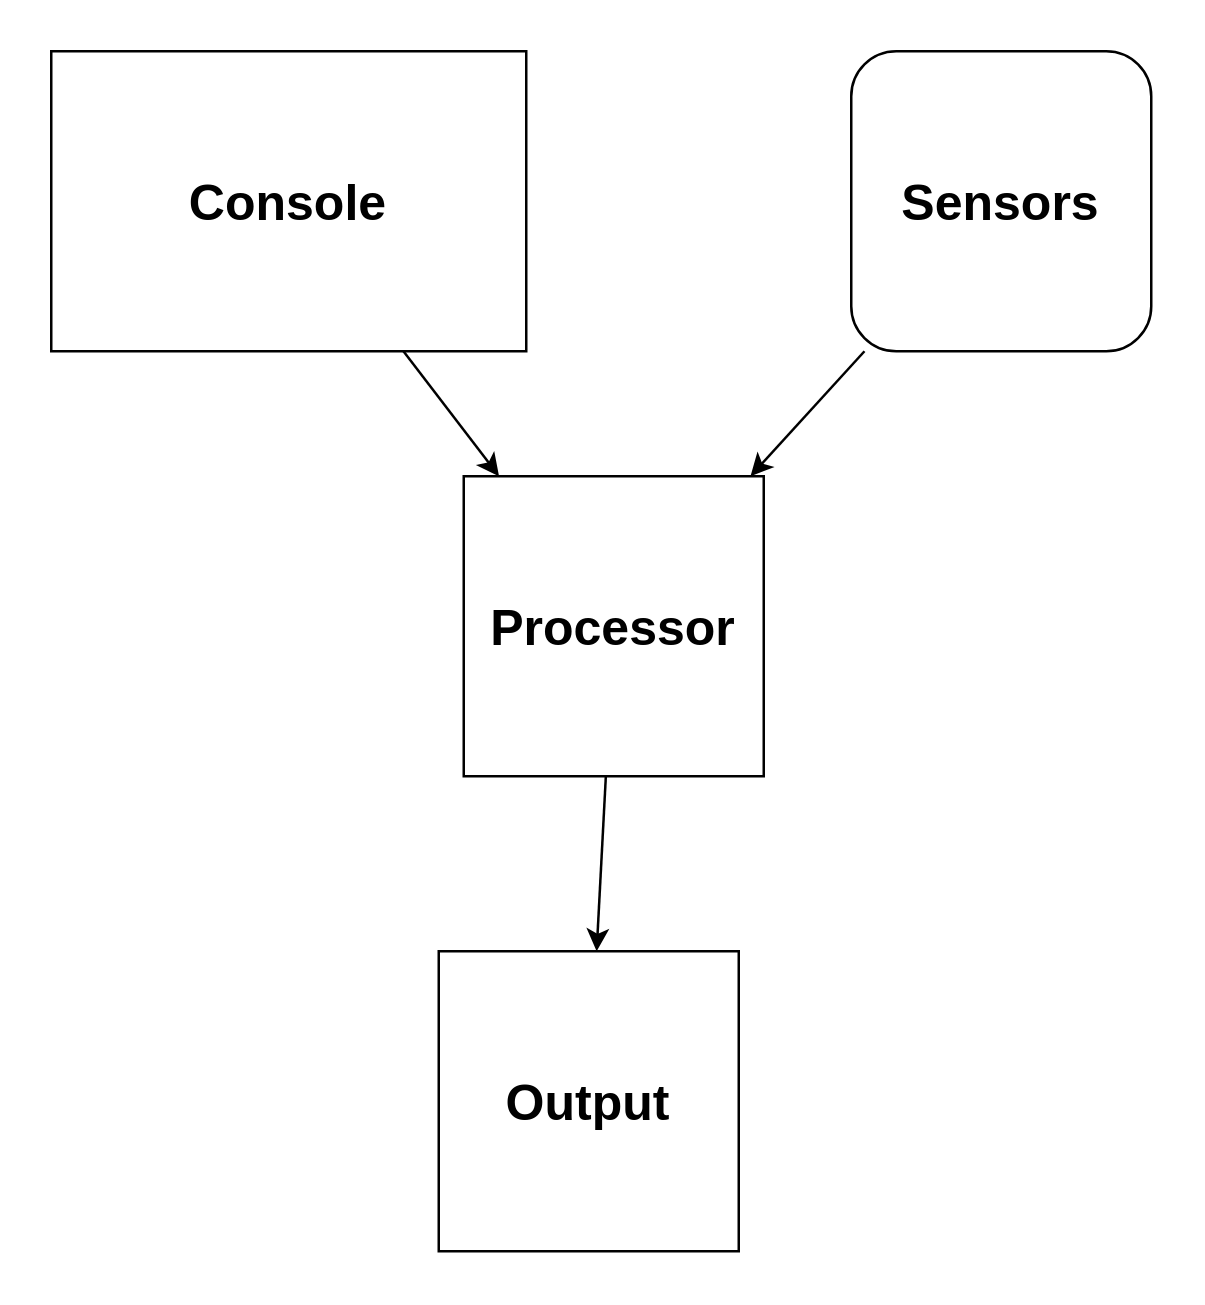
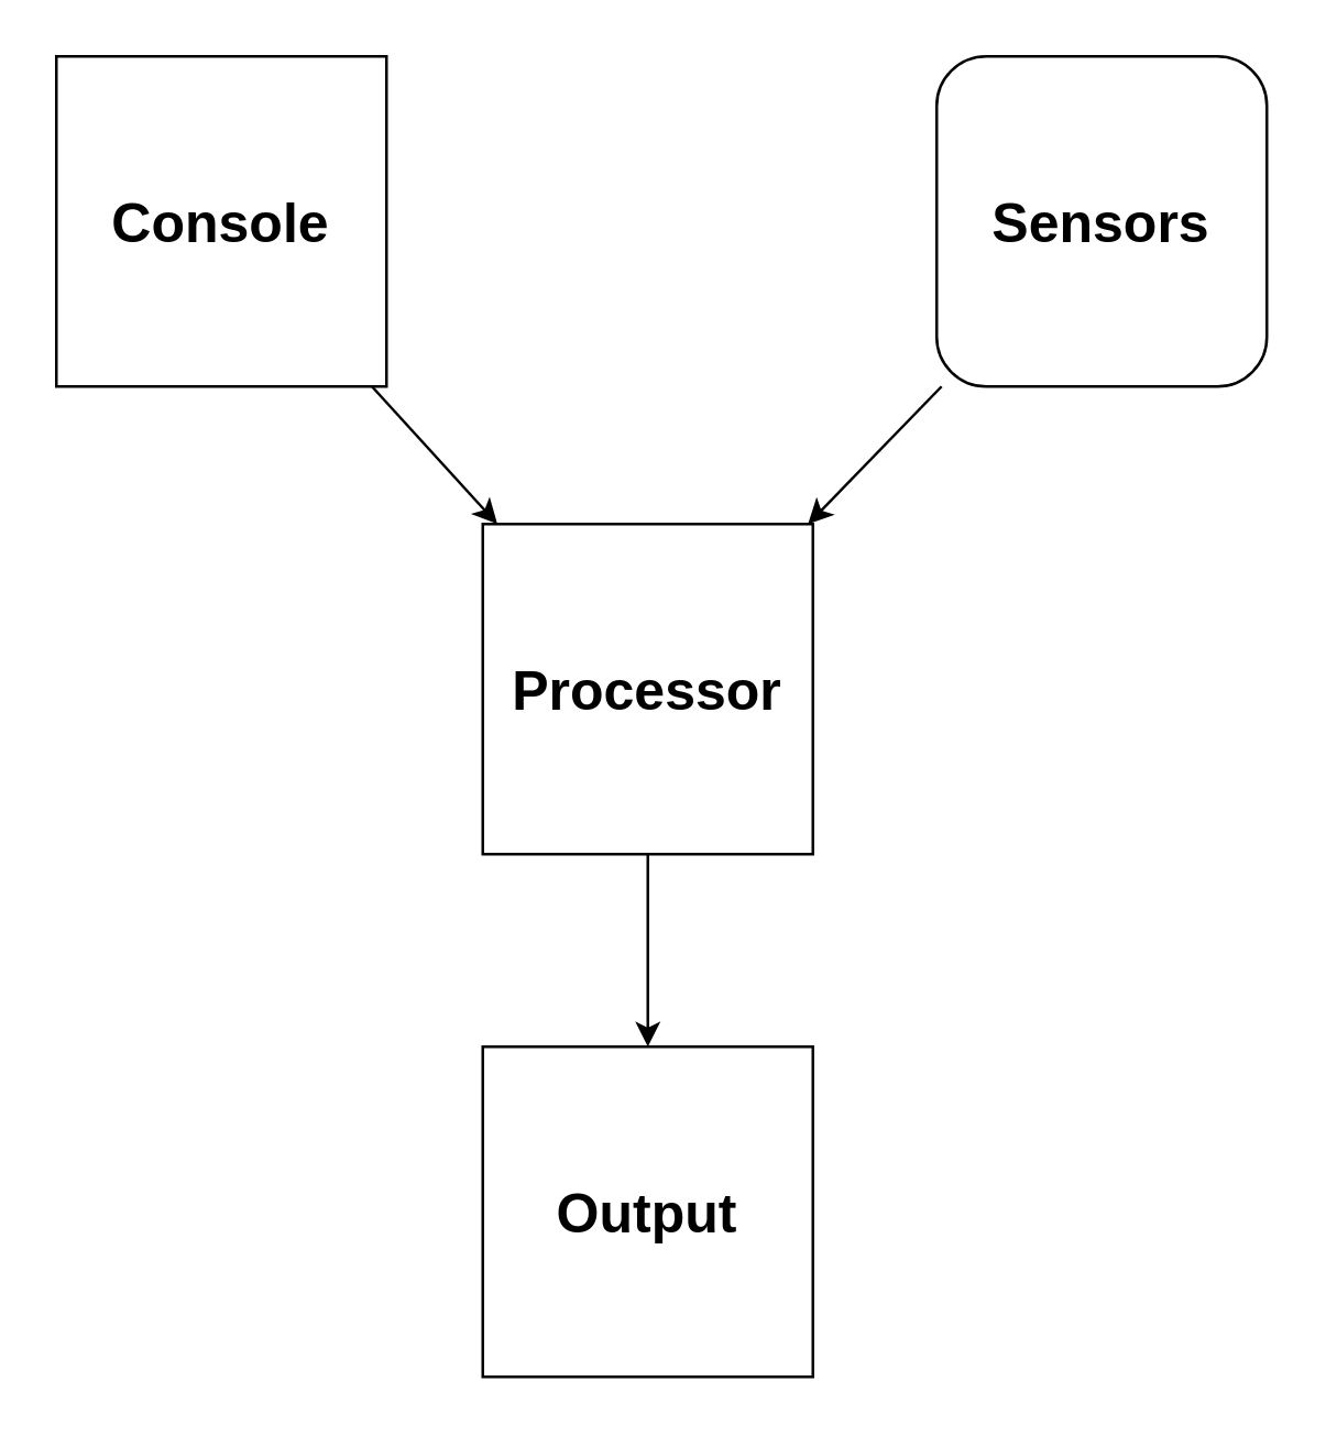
- <mxCell id="5" value="&lt;font style=&quot;font-size: 20px&quot;&gt;&lt;b&gt;Console&lt;/b&gt;&lt;/font&gt;" style="whiteSpace=wrap;html=1;aspect=fixed;" vertex="1" parent="1"><mxGeometry x="20" y="20" width="190" height="120" as="geometry" /></mxCell>
+ <mxCell id="5" value="&lt;font style=&quot;font-size: 20px&quot;&gt;&lt;b&gt;Console&lt;/b&gt;&lt;/font&gt;" style="whiteSpace=wrap;html=1;aspect=fixed;" vertex="1" parent="1"><mxGeometry x="20" y="20" width="120" height="120" as="geometry" /></mxCell>
- <mxCell id="4" value="&lt;div style=&quot;font-size: 20px&quot;&gt;&lt;font style=&quot;font-size: 20px&quot;&gt;&lt;b&gt;Processor&lt;/b&gt;&lt;/font&gt;&lt;/div&gt;" style="whiteSpace=wrap;html=1;aspect=fixed;" vertex="1" parent="1"><mxGeometry x="185" y="190" width="120" height="120" as="geometry" /></mxCell>
+ <mxCell id="4" value="&lt;div style=&quot;font-size: 20px&quot;&gt;&lt;font style=&quot;font-size: 20px&quot;&gt;&lt;b&gt;Processor&lt;/b&gt;&lt;/font&gt;&lt;/div&gt;" style="whiteSpace=wrap;html=1;aspect=fixed;" vertex="1" parent="1"><mxGeometry x="175" y="190" width="120" height="120" as="geometry" /></mxCell>
